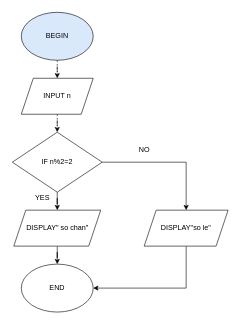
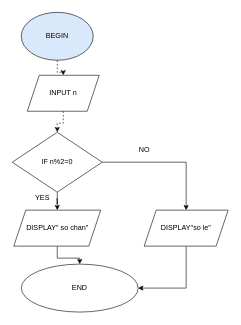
- <mxCell id="13" value="INPUT n" style="shape=parallelogram;perimeter=parallelogramPerimeter;whiteSpace=wrap;html=1;fixedSize=1;" vertex="1" parent="1"><mxGeometry x="35" y="130" width="120" height="60" as="geometry" /></mxCell>
+ <mxCell id="13" value="INPUT n" style="shape=parallelogram;perimeter=parallelogramPerimeter;whiteSpace=wrap;html=1;fixedSize=1;" vertex="1" parent="1"><mxGeometry x="45" y="125" width="120" height="60" as="geometry" /></mxCell>
- <mxCell id="6" value="IF n%2=2" style="rhombus;whiteSpace=wrap;html=1;" vertex="1" parent="1"><mxGeometry x="20" y="220" width="150" height="100" as="geometry" /></mxCell>
+ <mxCell id="6" value="IF n%2=0" style="rhombus;whiteSpace=wrap;html=1;" vertex="1" parent="1"><mxGeometry x="20" y="220" width="150" height="100" as="geometry" /></mxCell>
- <mxCell id="9" value="END" style="ellipse;whiteSpace=wrap;html=1;" vertex="1" parent="1"><mxGeometry x="35" y="440" width="120" height="80" as="geometry" /></mxCell>
+ <mxCell id="9" value="END" style="ellipse;whiteSpace=wrap;html=1;" vertex="1" parent="1"><mxGeometry x="35" y="440" width="195" height="80" as="geometry" /></mxCell>
